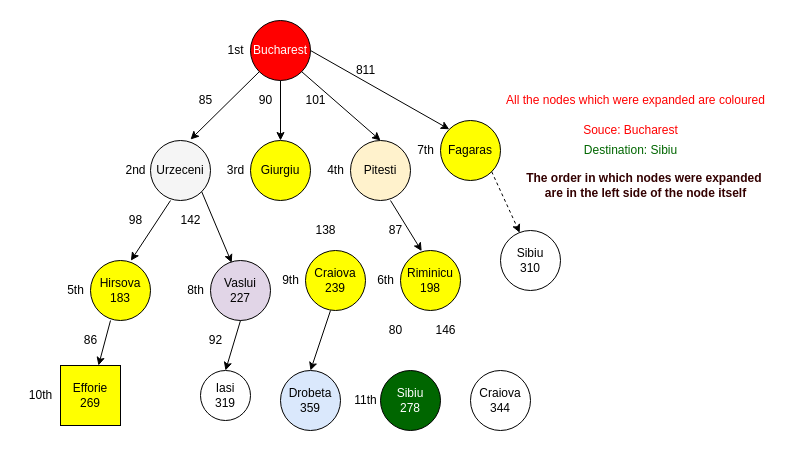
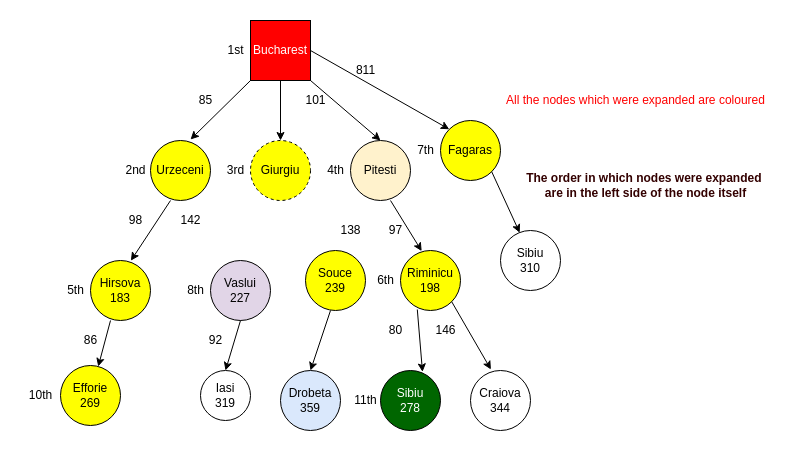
- <mxCell id="2" value="Bucharest" style="ellipse;whiteSpace=wrap;html=1;aspect=fixed;fillColor=#FF0000;fontColor=#FFFFFF;" vertex="1" parent="1"><mxGeometry x="250" y="20" width="60" height="60" as="geometry" /></mxCell>
+ <mxCell id="2" value="Bucharest" style="whiteSpace=wrap;html=1;aspect=fixed;fillColor=#FF0000;fontColor=#FFFFFF;rounded=0;" vertex="1" parent="1"><mxGeometry x="250" y="20" width="60" height="60" as="geometry" /></mxCell>
- <mxCell id="10" value="90" style="text;html=1;align=center;verticalAlign=middle;resizable=0;points=[];autosize=1;strokeColor=none;fillColor=none;" vertex="1" parent="1"><mxGeometry x="250" y="90" width="30" height="20" as="geometry" /></mxCell>
- <mxCell id="54" value="Souce: Bucharest" style="text;html=1;align=center;verticalAlign=middle;resizable=0;points=[];autosize=1;strokeColor=none;fillColor=none;fontColor=#FF0000;" vertex="1" parent="1"><mxGeometry x="575" y="120" width="110" height="20" as="geometry" /></mxCell>
- <mxCell id="55" value="&lt;font color=&quot;#006600&quot;&gt;Destination: Sibiu&lt;/font&gt;" style="text;html=1;align=center;verticalAlign=middle;resizable=0;points=[];autosize=1;strokeColor=none;fillColor=none;fontColor=#FF0000;" vertex="1" parent="1"><mxGeometry x="575" y="140" width="110" height="20" as="geometry" /></mxCell>
- <mxCell id="5" value="Urzeceni" style="ellipse;whiteSpace=wrap;html=1;aspect=fixed;fillColor=#f5f5f5;" vertex="1" parent="1"><mxGeometry x="150" y="140" width="60" height="60" as="geometry" /></mxCell>
+ <mxCell id="5" value="Urzeceni" style="ellipse;whiteSpace=wrap;html=1;aspect=fixed;fillColor=#FFFF00;" vertex="1" parent="1"><mxGeometry x="150" y="140" width="60" height="60" as="geometry" /></mxCell>
- <mxCell id="4" value="Giurgiu" style="ellipse;whiteSpace=wrap;html=1;aspect=fixed;fillColor=#FFFF00;" vertex="1" parent="1"><mxGeometry x="250" y="140" width="60" height="60" as="geometry" /></mxCell>
+ <mxCell id="4" value="Giurgiu" style="ellipse;whiteSpace=wrap;html=1;aspect=fixed;fillColor=#FFFF00;dashed=1;" vertex="1" parent="1"><mxGeometry x="250" y="140" width="60" height="60" as="geometry" /></mxCell>
- <mxCell id="40" value="" style="endArrow=classic;html=1;rounded=0;entryX=0.32;entryY=0.037;entryDx=0;entryDy=0;entryPerimeter=0;exitX=1;exitY=1;exitDx=0;exitDy=0;dashed=1;" edge="1" parent="1" source="19" target="41"><mxGeometry width="50" height="50" relative="1" as="geometry"><mxPoint x="475" y="185" as="sourcePoint" /><mxPoint x="520" y="230" as="targetPoint" /></mxGeometry></mxCell>
+ <mxCell id="40" value="" style="endArrow=classic;html=1;rounded=0;entryX=0.32;entryY=0.037;entryDx=0;entryDy=0;entryPerimeter=0;exitX=1;exitY=1;exitDx=0;exitDy=0;" edge="1" parent="1" source="19" target="41"><mxGeometry width="50" height="50" relative="1" as="geometry"><mxPoint x="475" y="185" as="sourcePoint" /><mxPoint x="520" y="230" as="targetPoint" /></mxGeometry></mxCell>
- <mxCell id="21" value="" style="endArrow=classic;html=1;rounded=0;entryX=0.353;entryY=0.037;entryDx=0;entryDy=0;entryPerimeter=0;exitX=1;exitY=1;exitDx=0;exitDy=0;" edge="1" parent="1" source="5" target="22"><mxGeometry width="50" height="50" relative="1" as="geometry"><mxPoint x="200" y="200" as="sourcePoint" /><mxPoint x="230" y="270" as="targetPoint" /></mxGeometry></mxCell>
- <mxCell id="25" value="138" style="text;html=1;align=center;verticalAlign=middle;resizable=0;points=[];autosize=1;strokeColor=none;fillColor=none;" vertex="1" parent="1"><mxGeometry x="305" y="220" width="40" height="20" as="geometry" /></mxCell>
+ <mxCell id="25" value="138" style="text;html=1;align=center;verticalAlign=middle;resizable=0;points=[];autosize=1;strokeColor=none;fillColor=none;" vertex="1" parent="1"><mxGeometry x="330" y="220" width="40" height="20" as="geometry" /></mxCell>
- <mxCell id="17" value="87" style="text;html=1;align=center;verticalAlign=middle;resizable=0;points=[];autosize=1;strokeColor=none;fillColor=none;" vertex="1" parent="1"><mxGeometry x="380" y="220" width="30" height="20" as="geometry" /></mxCell>
+ <mxCell id="17" value="97" style="text;html=1;align=center;verticalAlign=middle;resizable=0;points=[];autosize=1;strokeColor=none;fillColor=none;" vertex="1" parent="1"><mxGeometry x="380" y="220" width="30" height="20" as="geometry" /></mxCell>
- <mxCell id="50" value="9th" style="text;html=1;align=center;verticalAlign=middle;resizable=0;points=[];autosize=1;strokeColor=none;fillColor=none;" vertex="1" parent="1"><mxGeometry x="275" y="270" width="30" height="20" as="geometry" /></mxCell>
- <mxCell id="24" value="Craiova&lt;br&gt;239" style="ellipse;whiteSpace=wrap;html=1;aspect=fixed;fillColor=#FFFF00;" vertex="1" parent="1"><mxGeometry x="305" y="250" width="60" height="60" as="geometry" /></mxCell>
+ <mxCell id="24" value="Souce&lt;br&gt;239" style="ellipse;whiteSpace=wrap;html=1;aspect=fixed;fillColor=#FFFF00;" vertex="1" parent="1"><mxGeometry x="305" y="250" width="60" height="60" as="geometry" /></mxCell>
+ <mxCell id="28" value="" style="endArrow=classic;html=1;rounded=0;exitX=1;exitY=1;exitDx=0;exitDy=0;entryX=0.34;entryY=-0.017;entryDx=0;entryDy=0;entryPerimeter=0;" edge="1" parent="1" source="15" target="29"><mxGeometry width="50" height="50" relative="1" as="geometry"><mxPoint x="480" y="310" as="sourcePoint" /><mxPoint x="470" y="370" as="targetPoint" /></mxGeometry></mxCell>
+ <mxCell id="26" value="" style="endArrow=classic;html=1;rounded=0;exitX=0.28;exitY=0.983;exitDx=0;exitDy=0;exitPerimeter=0;entryX=0.7;entryY=0.023;entryDx=0;entryDy=0;entryPerimeter=0;" edge="1" parent="1" source="15" target="27"><mxGeometry width="50" height="50" relative="1" as="geometry"><mxPoint x="420" y="340" as="sourcePoint" /><mxPoint x="390" y="370" as="targetPoint" /></mxGeometry></mxCell>
- <mxCell id="37" value="Efforie&lt;br&gt;269" style="whiteSpace=wrap;html=1;aspect=fixed;fillColor=#FFFF00;rounded=0;" vertex="1" parent="1"><mxGeometry x="60" y="365" width="60" height="60" as="geometry" /></mxCell>
+ <mxCell id="37" value="Efforie&lt;br&gt;269" style="ellipse;whiteSpace=wrap;html=1;aspect=fixed;fillColor=#FFFF00;" vertex="1" parent="1"><mxGeometry x="60" y="365" width="60" height="60" as="geometry" /></mxCell>
